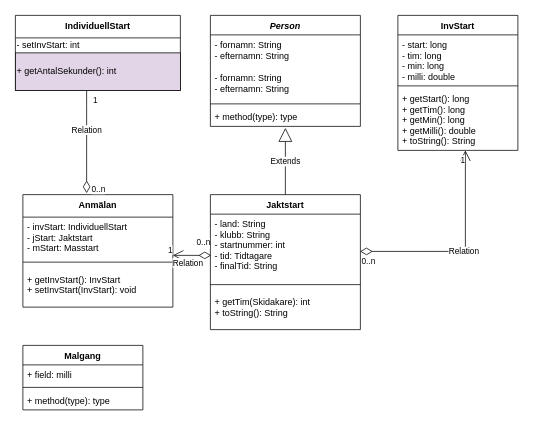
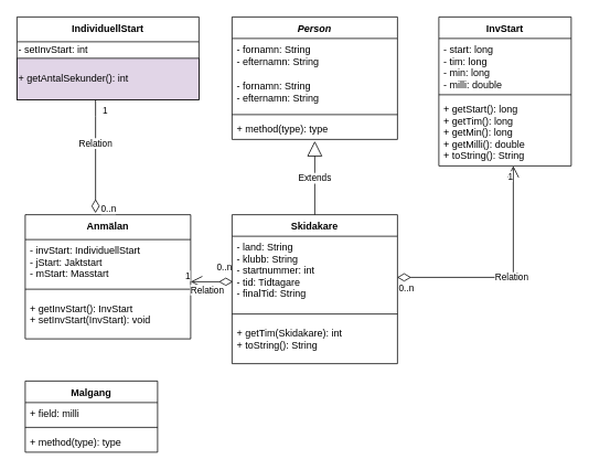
- <mxCell id="7" value="Jaktstart" style="swimlane;fontStyle=1;align=center;verticalAlign=top;childLayout=stackLayout;horizontal=1;startSize=26;horizontalStack=0;resizeParent=1;resizeParentMax=0;resizeLast=0;collapsible=1;marginBottom=0;" parent="1" vertex="1"><mxGeometry x="280" y="259" width="200" height="180" as="geometry" /></mxCell>
+ <mxCell id="7" value="Skidakare" style="swimlane;fontStyle=1;align=center;verticalAlign=top;childLayout=stackLayout;horizontal=1;startSize=26;horizontalStack=0;resizeParent=1;resizeParentMax=0;resizeLast=0;collapsible=1;marginBottom=0;" parent="1" vertex="1"><mxGeometry x="280" y="259" width="200" height="180" as="geometry" /></mxCell>
